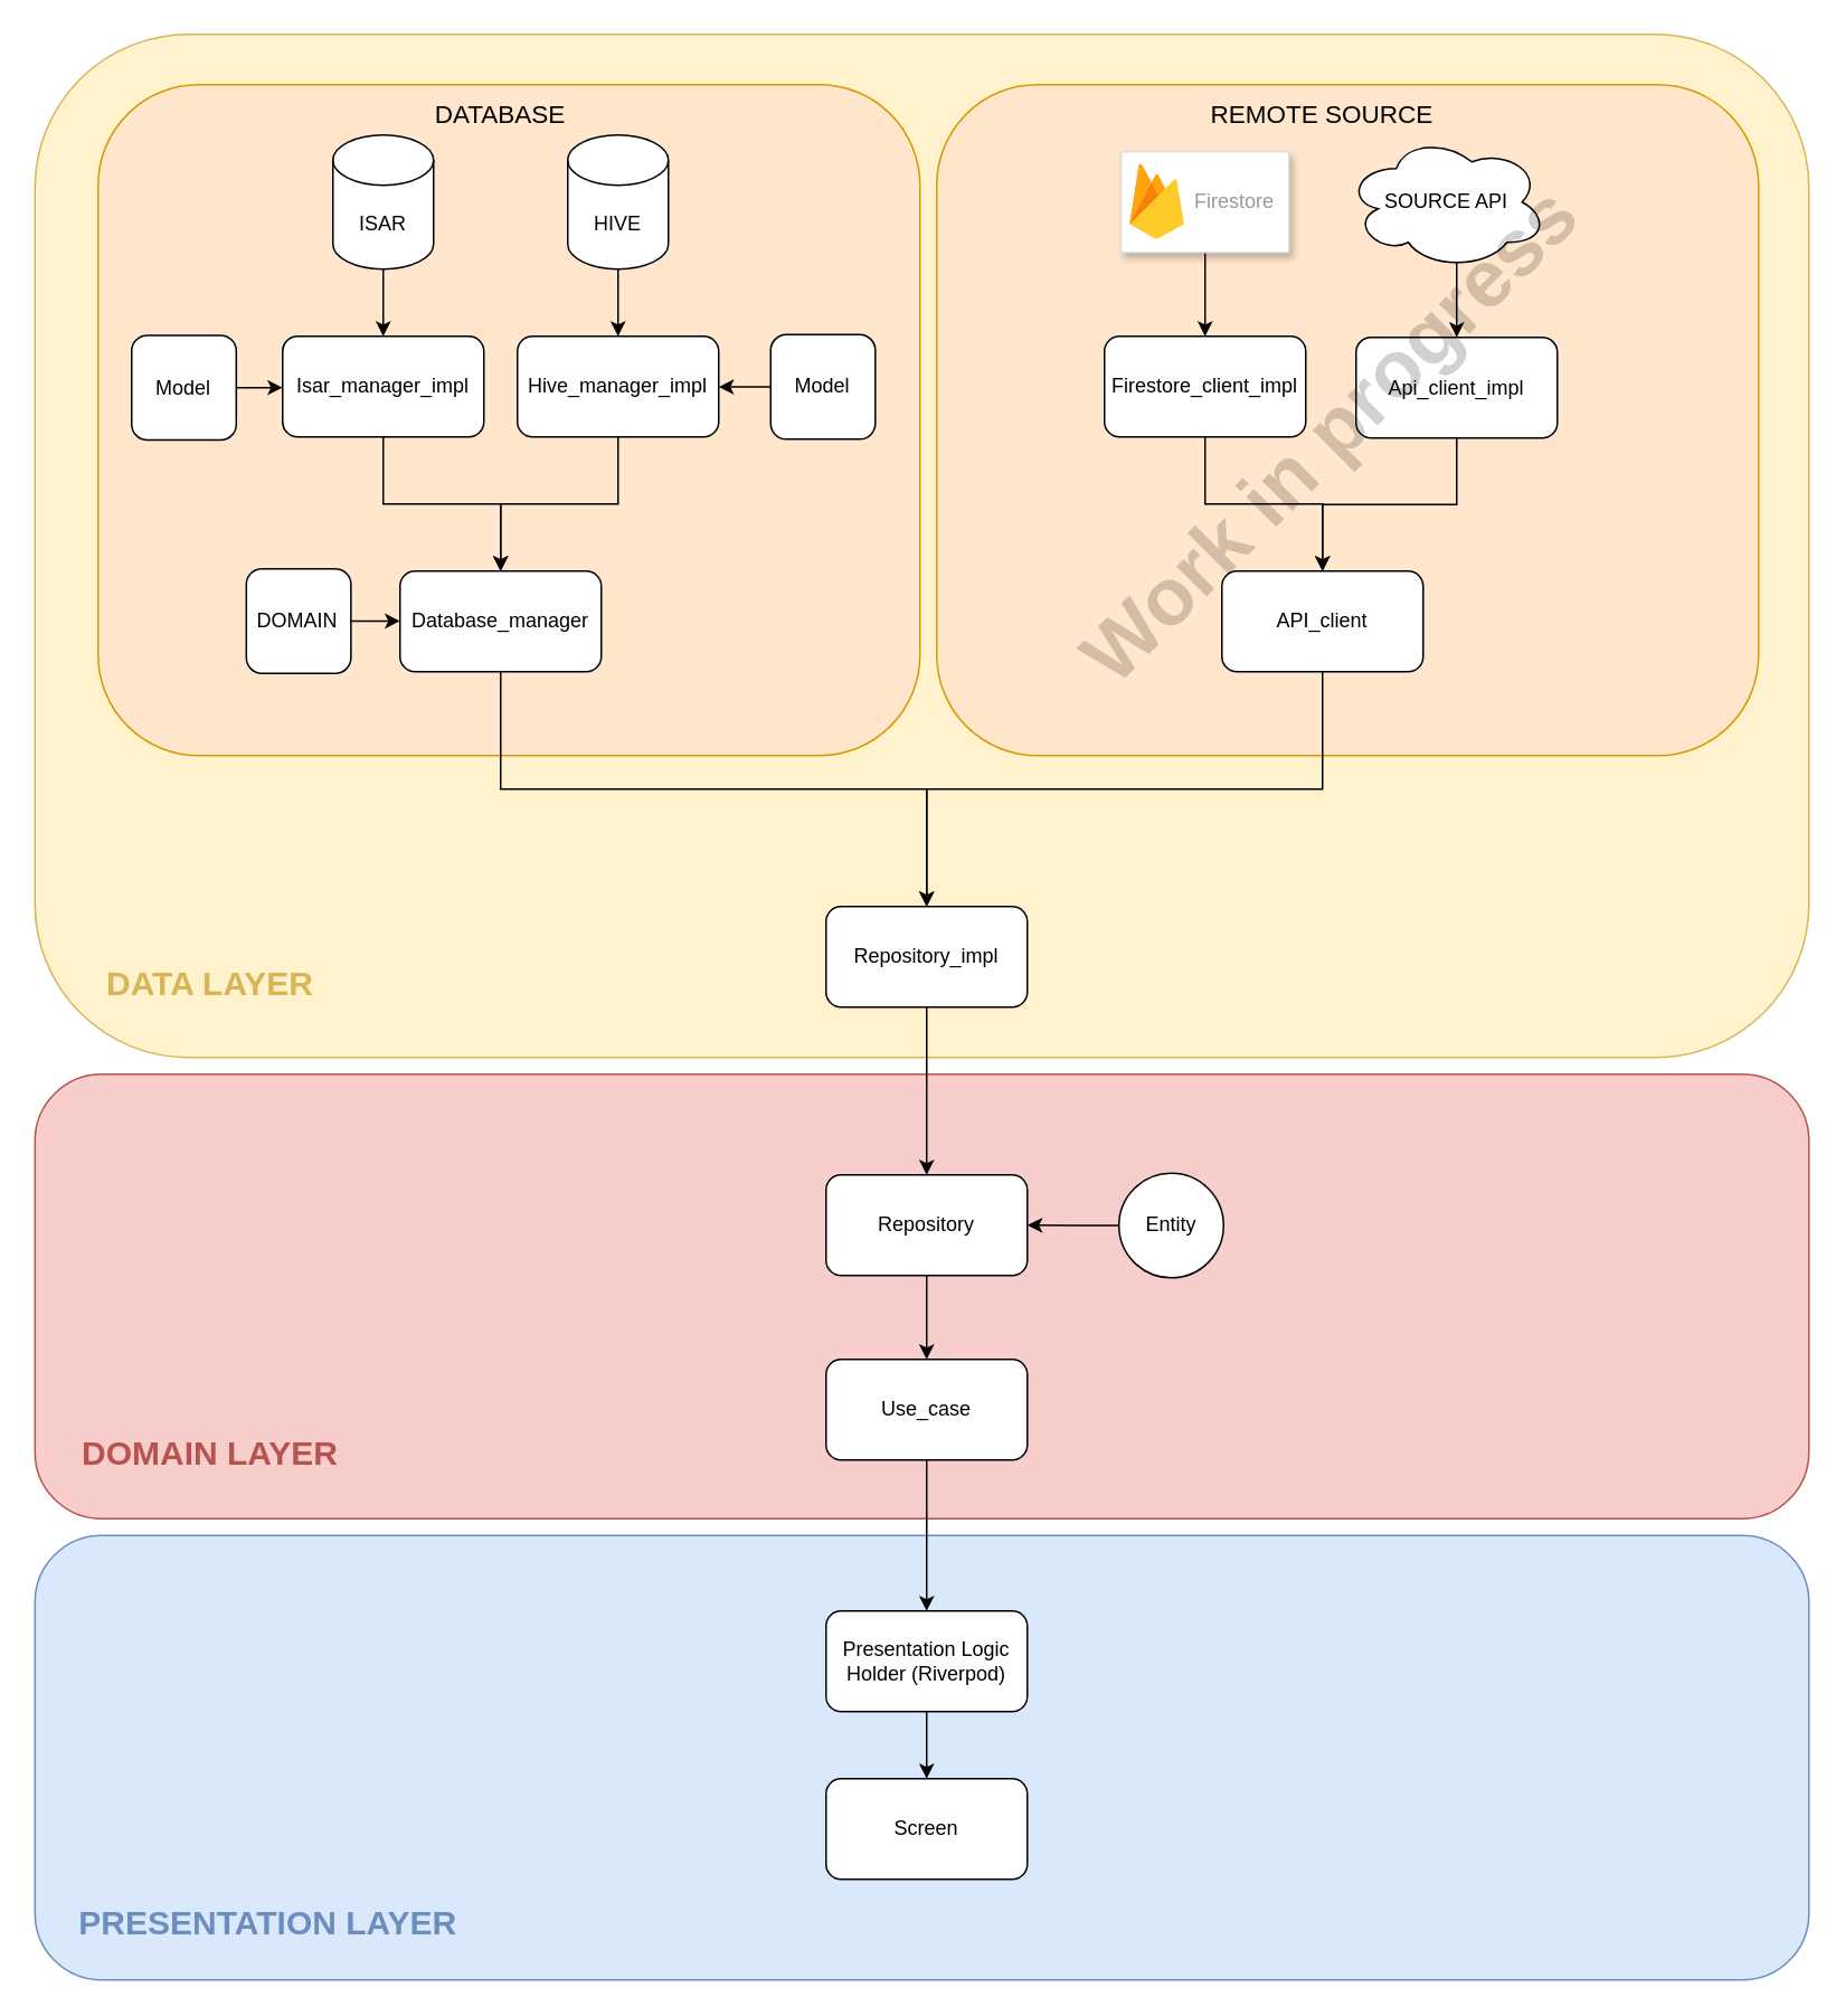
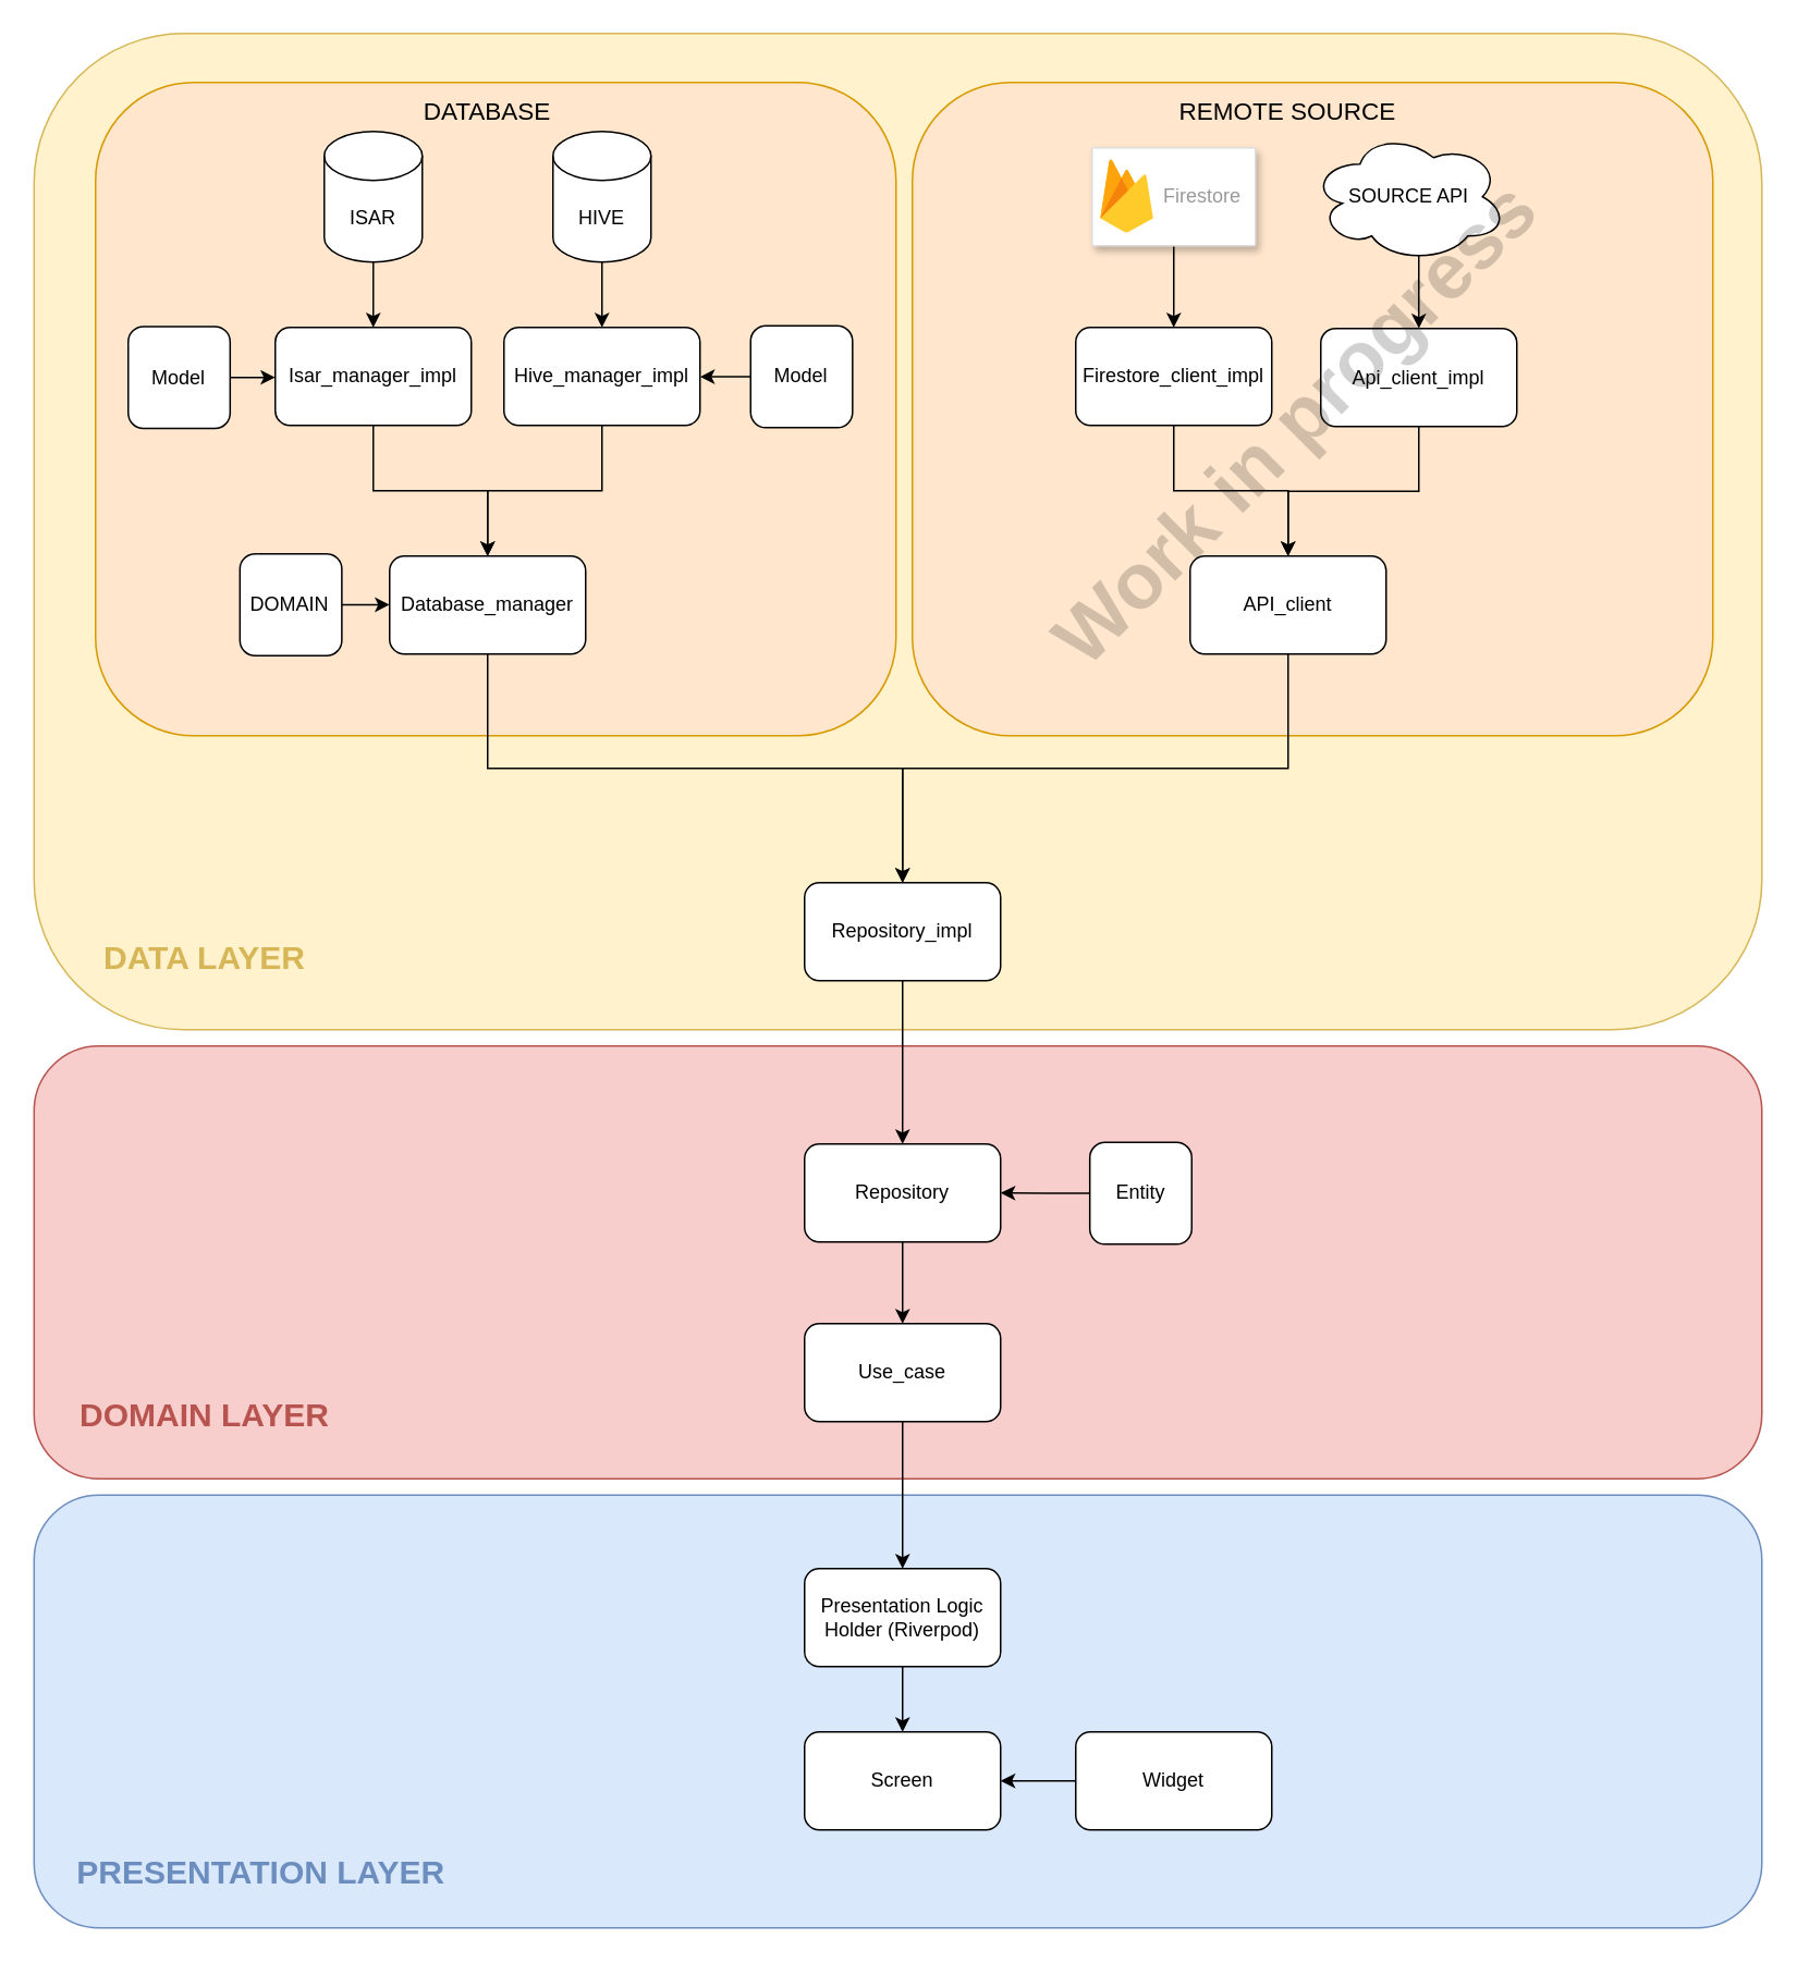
- <mxCell id="39" value="Entity" style="ellipse;whiteSpace=wrap;html=1;aspect=fixed;" vertex="1" parent="1"><mxGeometry x="666.63" y="699" width="62.37" height="62.37" as="geometry" /></mxCell>
+ <mxCell id="39" value="Entity" style="whiteSpace=wrap;html=1;aspect=fixed;rounded=1;" vertex="1" parent="1"><mxGeometry x="666.63" y="699" width="62.37" height="62.37" as="geometry" /></mxCell>
+ <mxCell id="51" style="edgeStyle=orthogonalEdgeStyle;rounded=0;orthogonalLoop=1;jettySize=auto;html=1;exitX=0;exitY=0.5;exitDx=0;exitDy=0;entryX=1;entryY=0.5;entryDx=0;entryDy=0;" edge="1" parent="1" source="52" target="50"><mxGeometry relative="1" as="geometry" /></mxCell>
+ <mxCell id="52" value="Widget" style="rounded=1;whiteSpace=wrap;html=1;" vertex="1" parent="1"><mxGeometry x="658" y="1060" width="120" height="60" as="geometry" /></mxCell>
